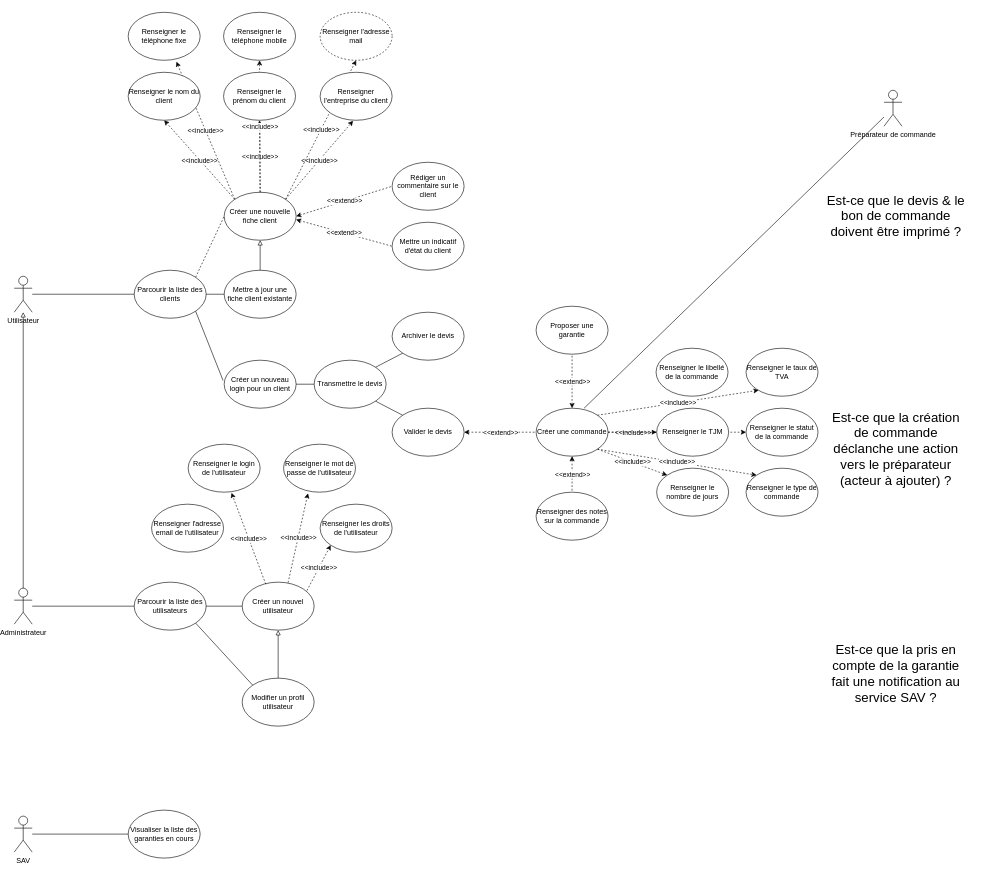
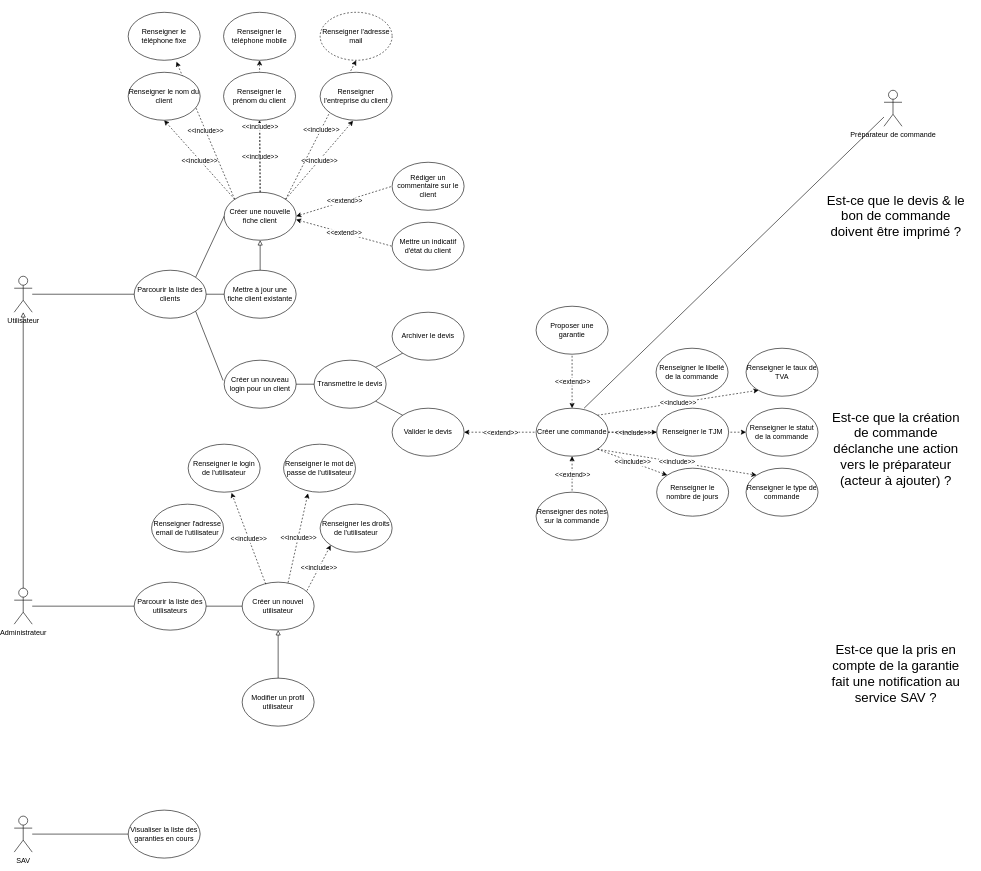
- <mxCell id="6" value="" style="endArrow=none;html=1;entryX=0;entryY=0.5;entryDx=0;entryDy=0;exitX=1;exitY=0;exitDx=0;exitDy=0;dashed=1;" parent="1" source="3" target="5" edge="1"><mxGeometry width="50" height="50" relative="1" as="geometry"><mxPoint x="60" y="500" as="sourcePoint" /><mxPoint x="230" y="500" as="targetPoint" /></mxGeometry></mxCell>
+ <mxCell id="6" value="" style="endArrow=none;html=1;entryX=0;entryY=0.5;entryDx=0;entryDy=0;exitX=1;exitY=0;exitDx=0;exitDy=0;" parent="1" source="3" target="5" edge="1"><mxGeometry width="50" height="50" relative="1" as="geometry"><mxPoint x="60" y="500" as="sourcePoint" /><mxPoint x="230" y="500" as="targetPoint" /></mxGeometry></mxCell>
- <mxCell id="83" value="" style="endArrow=none;html=1;entryX=0;entryY=0;entryDx=0;entryDy=0;exitX=1;exitY=1;exitDx=0;exitDy=0;" parent="1" source="68" target="82" edge="1"><mxGeometry width="50" height="50" relative="1" as="geometry"><mxPoint x="350" y="1020" as="sourcePoint" /><mxPoint x="410" y="1020" as="targetPoint" /></mxGeometry></mxCell>
